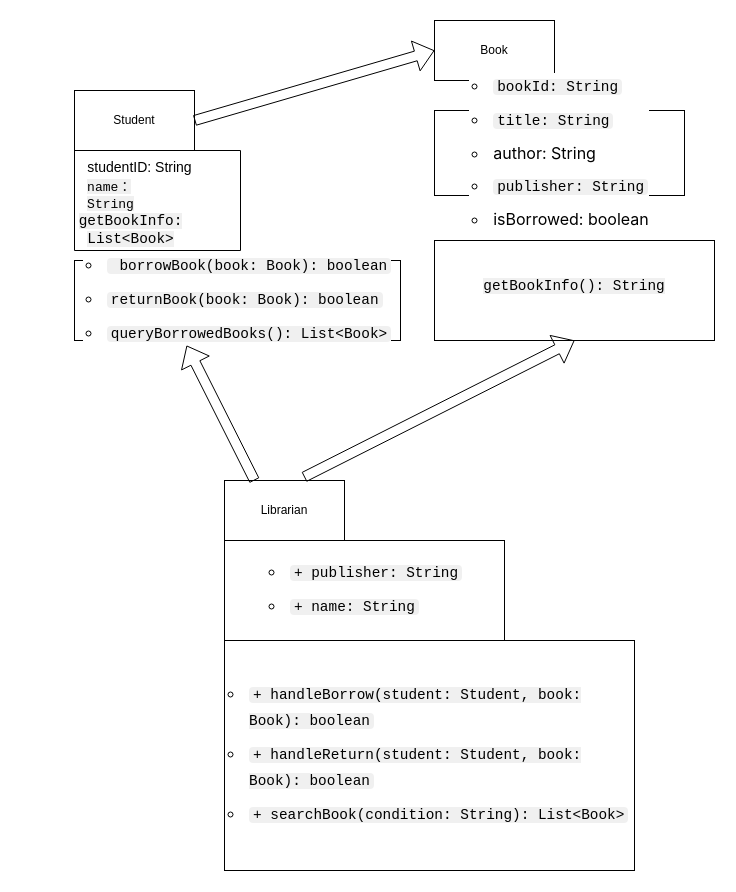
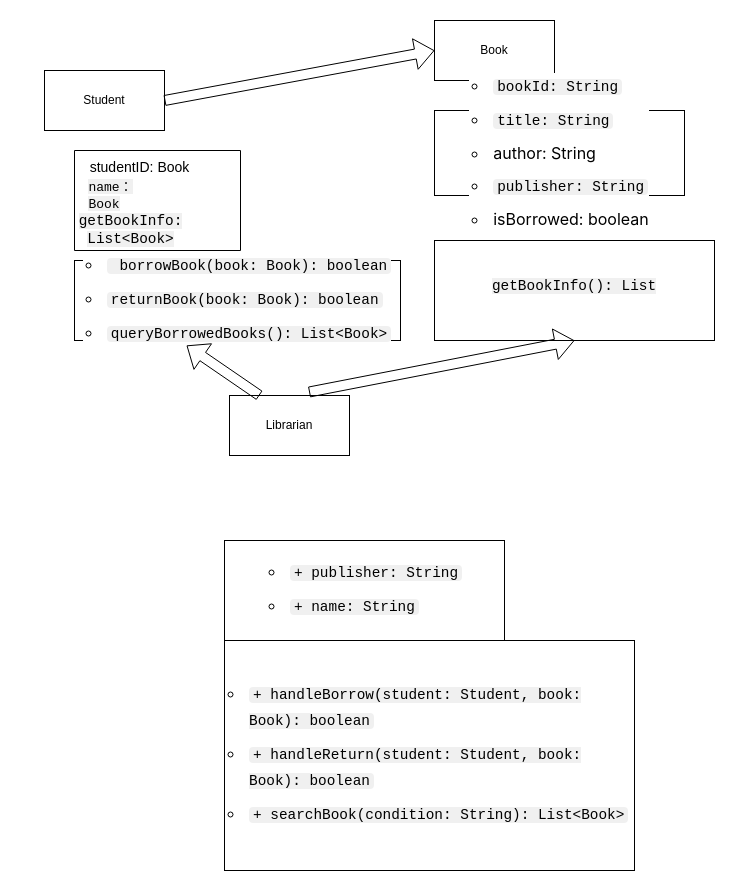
- <mxCell id="2" value="Student" style="rounded=0;whiteSpace=wrap;html=1;" vertex="1" parent="1"><mxGeometry x="74" y="90" width="120" height="60" as="geometry" /></mxCell>
+ <mxCell id="2" value="Student" style="rounded=0;whiteSpace=wrap;html=1;" vertex="1" parent="1"><mxGeometry x="44" y="70" width="120" height="60" as="geometry" /></mxCell>
- <mxCell id="7" value="studentID: String&lt;div&gt;&lt;br&gt;&lt;/div&gt;" style="text;html=1;align=center;verticalAlign=middle;resizable=0;points=[];autosize=1;strokeColor=none;fillColor=none;fontSize=14;" vertex="1" parent="1"><mxGeometry x="74" y="150" width="130" height="50" as="geometry" /></mxCell>
+ <mxCell id="7" value="studentID: Book&lt;div&gt;&lt;br&gt;&lt;/div&gt;" style="text;html=1;align=center;verticalAlign=middle;resizable=0;points=[];autosize=1;strokeColor=none;fillColor=none;fontSize=14;" vertex="1" parent="1"><mxGeometry x="74" y="150" width="130" height="50" as="geometry" /></mxCell>
- <mxCell id="4" value="&lt;div style=&quot;text-align: left;&quot;&gt;&lt;span style=&quot;color: light-dark(rgb(0, 0, 0), rgb(255, 255, 255)); text-wrap-mode: wrap; background-color: rgba(0, 0, 0, 0.06);&quot;&gt;&lt;font face=&quot;Menlo, Monaco, Consolas, Courier New, monospace&quot;&gt;name：String&lt;/font&gt;&lt;/span&gt;&lt;/div&gt;" style="text;html=1;align=center;verticalAlign=middle;resizable=0;points=[];autosize=1;strokeColor=none;fillColor=none;fontSize=13;" vertex="1" parent="3"><mxGeometry x="-19" y="30" width="110" height="30" as="geometry" /></mxCell>
+ <mxCell id="4" value="&lt;div style=&quot;text-align: left;&quot;&gt;&lt;span style=&quot;color: light-dark(rgb(0, 0, 0), rgb(255, 255, 255)); text-wrap-mode: wrap; background-color: rgba(0, 0, 0, 0.06);&quot;&gt;&lt;font face=&quot;Menlo, Monaco, Consolas, Courier New, monospace&quot;&gt;name：Book&lt;/font&gt;&lt;/span&gt;&lt;/div&gt;" style="text;html=1;align=center;verticalAlign=middle;resizable=0;points=[];autosize=1;strokeColor=none;fillColor=none;fontSize=13;" vertex="1" parent="3"><mxGeometry x="-19" y="30" width="110" height="30" as="geometry" /></mxCell>
- <mxCell id="10" value="&lt;div style=&quot;text-align: left;&quot;&gt;&lt;span style=&quot;font-family: Menlo, Monaco, Consolas, &amp;quot;Courier New&amp;quot;, monospace; font-size: 14.4px; background-color: rgba(0, 0, 0, 0.06);&quot;&gt;getBookInfo(): String&lt;/span&gt;&lt;font face=&quot;Menlo, Monaco, Consolas, Courier New, monospace&quot;&gt;&lt;span style=&quot;font-size: 14.4px; background-color: rgba(0, 0, 0, 0.06);&quot;&gt;&lt;/span&gt;&lt;/font&gt;&lt;/div&gt;&lt;ol style=&quot;outline: none; -webkit-font-smoothing: antialiased; box-sizing: border-box; -webkit-tap-highlight-color: rgba(0, 0, 0, 0); border: 0px solid; margin-right: 0px; margin-left: 0px; padding: 0px 0px 0px 20px; list-style: none; overflow-anchor: auto; text-align: start; background-color: rgb(255, 255, 255); margin-top: 8px !important; margin-bottom: 8px !important;&quot; class=&quot;auto-hide-last-sibling-br&quot;&gt;&lt;ul style=&quot;outline: none; -webkit-font-smoothing: antialiased; box-sizing: border-box; -webkit-tap-highlight-color: rgba(0, 0, 0, 0); border: 0px solid; margin-right: 0px; margin-left: 0px; padding-top: 0px; padding-right: 0px; padding-bottom: 0px; list-style: none; overflow-anchor: auto; margin-top: 4px !important; margin-bottom: 4px !important; padding-left: 20px !important;&quot; class=&quot;auto-hide-last-sibling-br&quot;&gt;&lt;ul style=&quot;font-family: Inter, -apple-system, BlinkMacSystemFont, &amp;quot;Segoe UI&amp;quot;, &amp;quot;PingFang SC&amp;quot;, &amp;quot;Hiragino Sans GB&amp;quot;, &amp;quot;Microsoft YaHei&amp;quot;, &amp;quot;Helvetica Neue&amp;quot;, Helvetica, Arial, sans-serif; font-size: 16px; background-color: light-dark(rgb(255, 255, 255), rgb(18, 18, 18)); outline: none; -webkit-font-smoothing: antialiased; box-sizing: border-box; -webkit-tap-highlight-color: rgba(0, 0, 0, 0); border: 0px solid; margin-right: 0px; margin-left: 0px; padding-top: 0px; padding-right: 0px; padding-bottom: 0px; list-style: none; overflow-anchor: auto; margin-top: 4px !important; margin-bottom: 4px !important; padding-left: 20px !important;&quot; class=&quot;auto-hide-last-sibling-br&quot;&gt;&lt;li&gt;&lt;/li&gt;&lt;/ul&gt;&lt;/ul&gt;&lt;/ol&gt;" style="rounded=0;whiteSpace=wrap;html=1;" vertex="1" parent="1"><mxGeometry x="434" y="240" width="280" height="100" as="geometry" /></mxCell>
+ <mxCell id="10" value="&lt;div style=&quot;text-align: left;&quot;&gt;&lt;span style=&quot;font-family: Menlo, Monaco, Consolas, &amp;quot;Courier New&amp;quot;, monospace; font-size: 14.4px; background-color: rgba(0, 0, 0, 0.06);&quot;&gt;getBookInfo(): List&lt;/span&gt;&lt;font face=&quot;Menlo, Monaco, Consolas, Courier New, monospace&quot;&gt;&lt;span style=&quot;font-size: 14.4px; background-color: rgba(0, 0, 0, 0.06);&quot;&gt;&lt;/span&gt;&lt;/font&gt;&lt;/div&gt;&lt;ol style=&quot;outline: none; -webkit-font-smoothing: antialiased; box-sizing: border-box; -webkit-tap-highlight-color: rgba(0, 0, 0, 0); border: 0px solid; margin-right: 0px; margin-left: 0px; padding: 0px 0px 0px 20px; list-style: none; overflow-anchor: auto; text-align: start; background-color: rgb(255, 255, 255); margin-top: 8px !important; margin-bottom: 8px !important;&quot; class=&quot;auto-hide-last-sibling-br&quot;&gt;&lt;ul style=&quot;outline: none; -webkit-font-smoothing: antialiased; box-sizing: border-box; -webkit-tap-highlight-color: rgba(0, 0, 0, 0); border: 0px solid; margin-right: 0px; margin-left: 0px; padding-top: 0px; padding-right: 0px; padding-bottom: 0px; list-style: none; overflow-anchor: auto; margin-top: 4px !important; margin-bottom: 4px !important; padding-left: 20px !important;&quot; class=&quot;auto-hide-last-sibling-br&quot;&gt;&lt;ul style=&quot;font-family: Inter, -apple-system, BlinkMacSystemFont, &amp;quot;Segoe UI&amp;quot;, &amp;quot;PingFang SC&amp;quot;, &amp;quot;Hiragino Sans GB&amp;quot;, &amp;quot;Microsoft YaHei&amp;quot;, &amp;quot;Helvetica Neue&amp;quot;, Helvetica, Arial, sans-serif; font-size: 16px; background-color: light-dark(rgb(255, 255, 255), rgb(18, 18, 18)); outline: none; -webkit-font-smoothing: antialiased; box-sizing: border-box; -webkit-tap-highlight-color: rgba(0, 0, 0, 0); border: 0px solid; margin-right: 0px; margin-left: 0px; padding-top: 0px; padding-right: 0px; padding-bottom: 0px; list-style: none; overflow-anchor: auto; margin-top: 4px !important; margin-bottom: 4px !important; padding-left: 20px !important;&quot; class=&quot;auto-hide-last-sibling-br&quot;&gt;&lt;li&gt;&lt;/li&gt;&lt;/ul&gt;&lt;/ul&gt;&lt;/ol&gt;" style="rounded=0;whiteSpace=wrap;html=1;" vertex="1" parent="1"><mxGeometry x="434" y="240" width="280" height="100" as="geometry" /></mxCell>
- <mxCell id="11" value="Librarian" style="rounded=0;whiteSpace=wrap;html=1;" vertex="1" parent="1"><mxGeometry x="224" y="480" width="120" height="60" as="geometry" /></mxCell>
+ <mxCell id="11" value="Librarian" style="rounded=0;whiteSpace=wrap;html=1;" vertex="1" parent="1"><mxGeometry x="229" y="395" width="120" height="60" as="geometry" /></mxCell>
